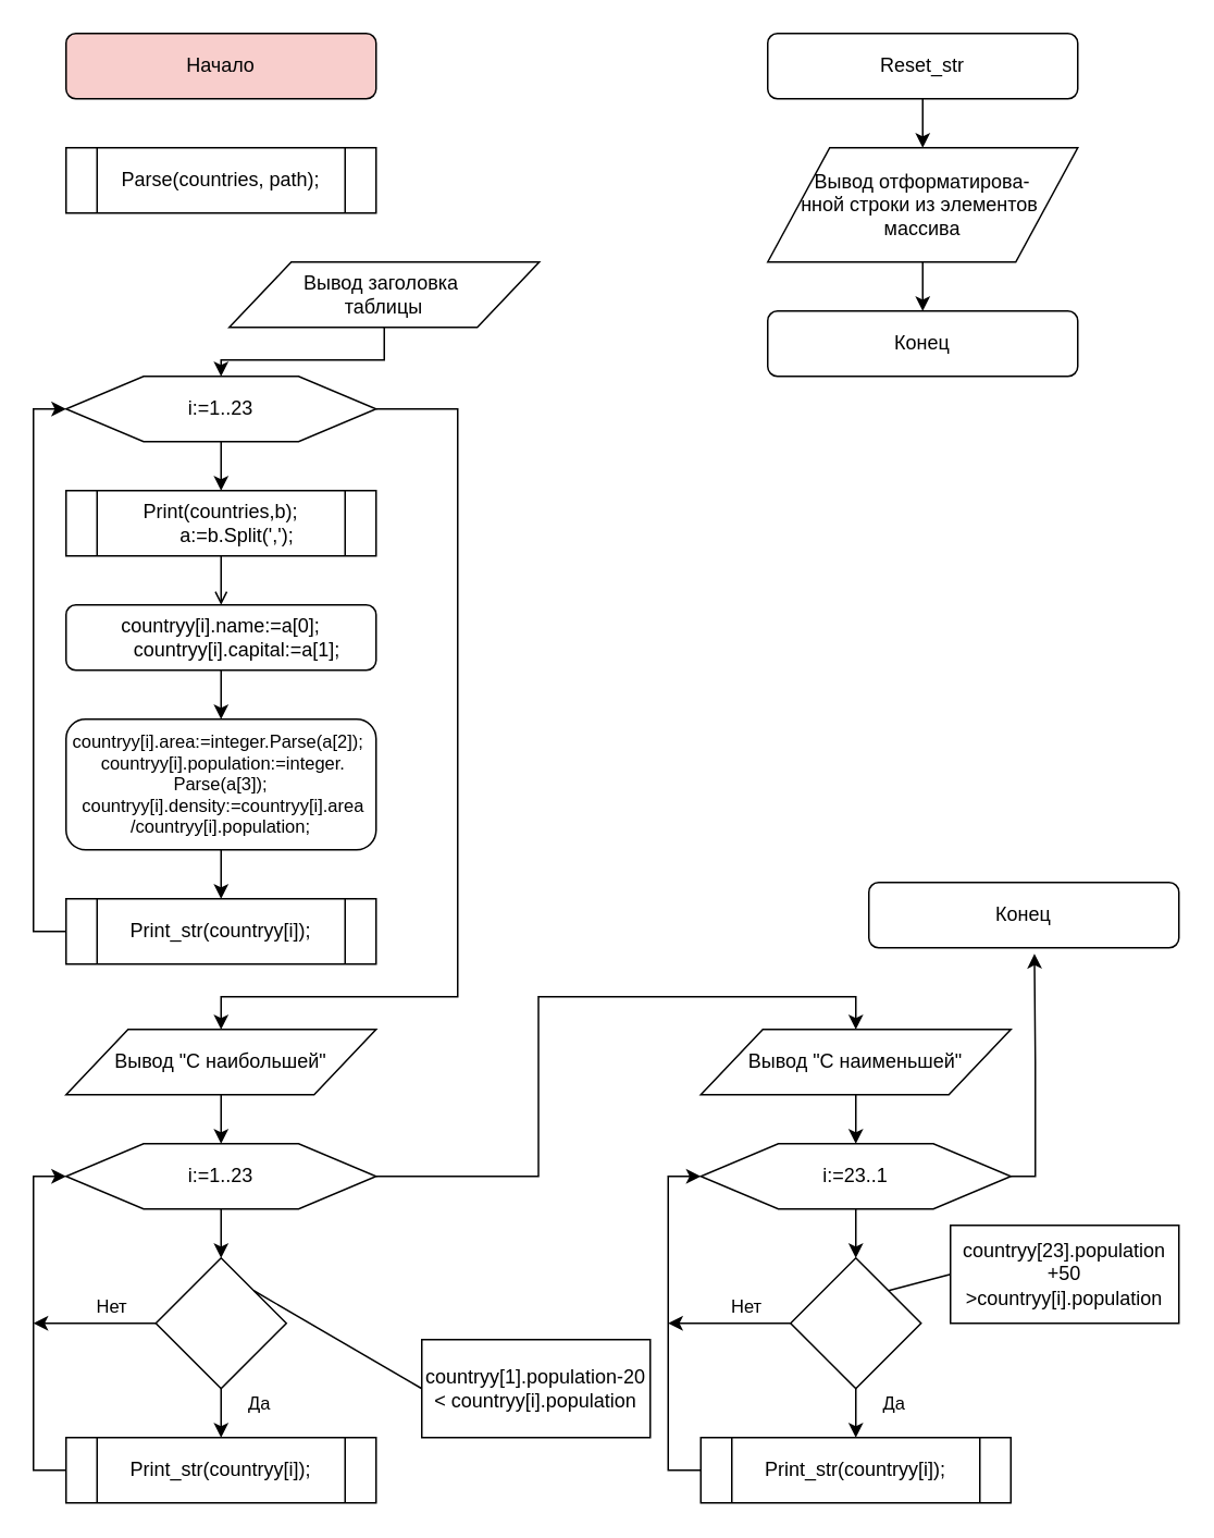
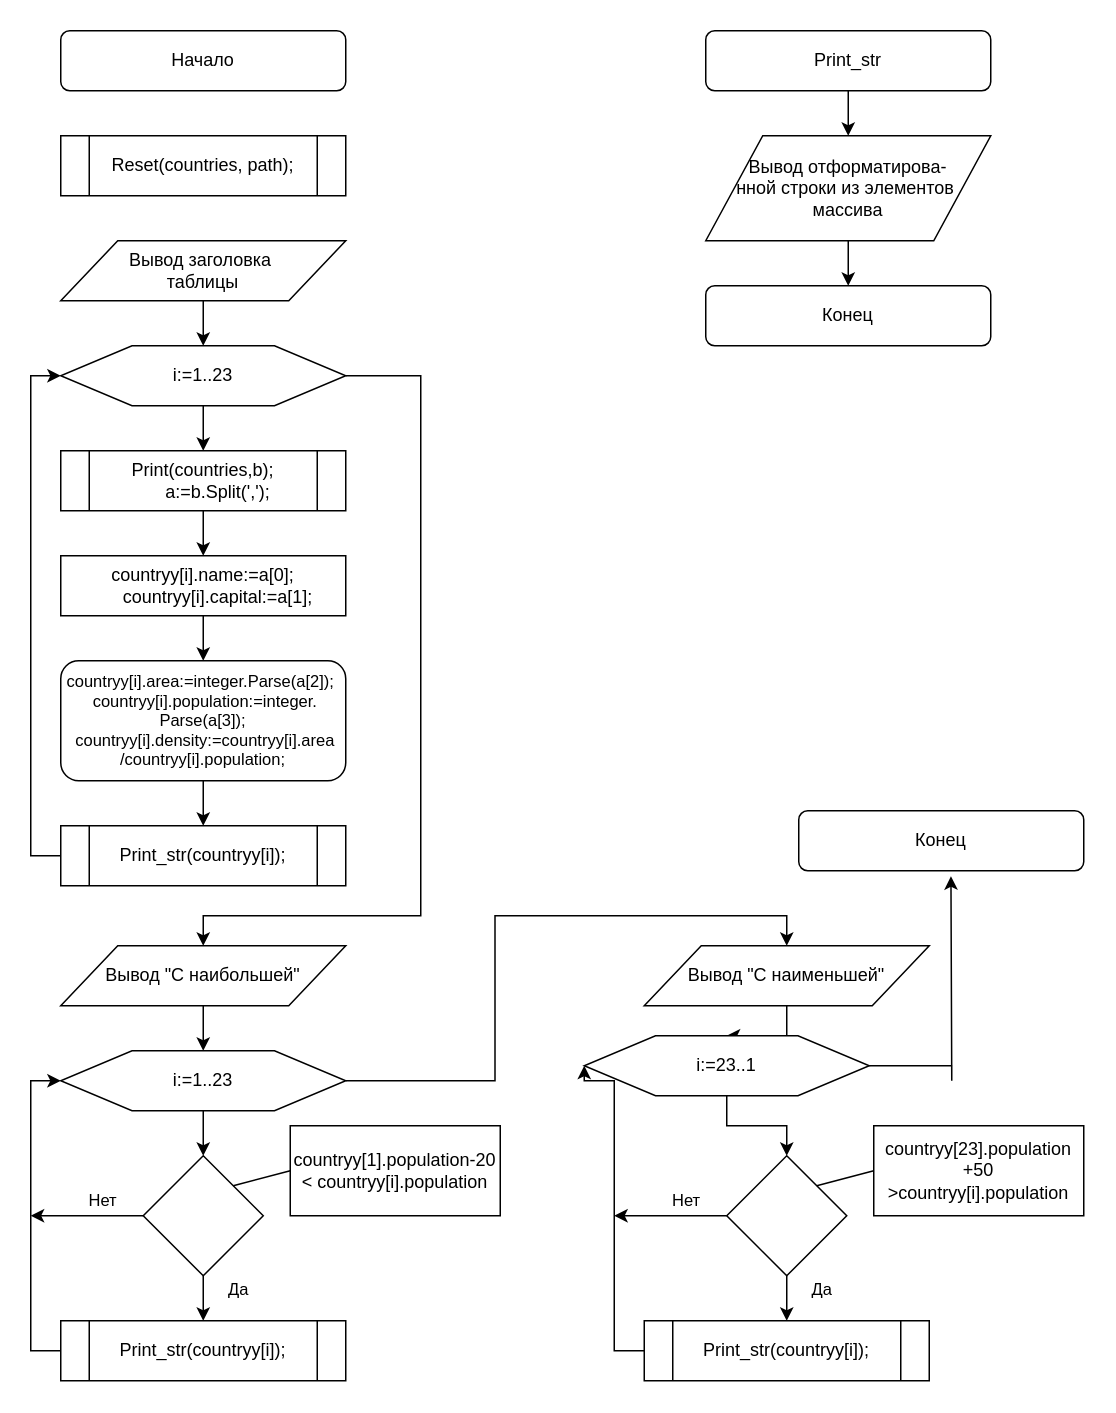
- <mxCell id="2" value="Начало" style="rounded=1;whiteSpace=wrap;html=1;fillColor=#f8cecc;" vertex="1" parent="1"><mxGeometry x="40" y="20" width="190" height="40" as="geometry" /></mxCell>
+ <mxCell id="2" value="Начало" style="rounded=1;whiteSpace=wrap;html=1;" vertex="1" parent="1"><mxGeometry x="40" y="20" width="190" height="40" as="geometry" /></mxCell>
- <mxCell id="4" value="Reset_str" style="rounded=1;whiteSpace=wrap;html=1;" vertex="1" parent="1"><mxGeometry x="470" y="20" width="190" height="40" as="geometry" /></mxCell>
+ <mxCell id="4" value="Print_str" style="rounded=1;whiteSpace=wrap;html=1;" vertex="1" parent="1"><mxGeometry x="470" y="20" width="190" height="40" as="geometry" /></mxCell>
- <mxCell id="8" value="Parse(countries, path);" style="shape=process;whiteSpace=wrap;html=1;backgroundOutline=1;" vertex="1" parent="1"><mxGeometry x="40" y="90" width="190" height="40" as="geometry" /></mxCell>
+ <mxCell id="8" value="Reset(countries, path);" style="shape=process;whiteSpace=wrap;html=1;backgroundOutline=1;" vertex="1" parent="1"><mxGeometry x="40" y="90" width="190" height="40" as="geometry" /></mxCell>
- <mxCell id="15" value="Вывод заголовка&amp;nbsp;&lt;br&gt;таблицы" style="shape=parallelogram;perimeter=parallelogramPerimeter;whiteSpace=wrap;html=1;" vertex="1" parent="1"><mxGeometry x="140" y="160" width="190" height="40" as="geometry" /></mxCell>
+ <mxCell id="15" value="Вывод заголовка&amp;nbsp;&lt;br&gt;таблицы" style="shape=parallelogram;perimeter=parallelogramPerimeter;whiteSpace=wrap;html=1;" vertex="1" parent="1"><mxGeometry x="40" y="160" width="190" height="40" as="geometry" /></mxCell>
- <mxCell id="12" style="edgeStyle=orthogonalEdgeStyle;rounded=0;orthogonalLoop=1;jettySize=auto;html=1;fontSize=10;endArrow=open;" edge="1" parent="1" source="13" target="20"><mxGeometry relative="1" as="geometry" /></mxCell>
+ <mxCell id="12" style="edgeStyle=orthogonalEdgeStyle;rounded=0;orthogonalLoop=1;jettySize=auto;html=1;fontSize=10;" edge="1" parent="1" source="13" target="20"><mxGeometry relative="1" as="geometry" /></mxCell>
- <mxCell id="20" value="&lt;div&gt;countryy[i].name:=a[0];&lt;/div&gt;&lt;div&gt;&amp;nbsp; &amp;nbsp; &amp;nbsp; countryy[i].capital:=a[1];&lt;/div&gt;" style="rounded=1;whiteSpace=wrap;html=1;" vertex="1" parent="1"><mxGeometry x="40" y="370" width="190" height="40" as="geometry" /></mxCell>
+ <mxCell id="20" value="&lt;div&gt;countryy[i].name:=a[0];&lt;/div&gt;&lt;div&gt;&amp;nbsp; &amp;nbsp; &amp;nbsp; countryy[i].capital:=a[1];&lt;/div&gt;" style="whiteSpace=wrap;html=1;rounded=0;" vertex="1" parent="1"><mxGeometry x="40" y="370" width="190" height="40" as="geometry" /></mxCell>
- <mxCell id="43" value="i:=23..1" style="shape=hexagon;perimeter=hexagonPerimeter2;whiteSpace=wrap;html=1;" vertex="1" parent="1"><mxGeometry x="429" y="700" width="190" height="40" as="geometry" /></mxCell>
+ <mxCell id="43" value="i:=23..1" style="shape=hexagon;perimeter=hexagonPerimeter2;whiteSpace=wrap;html=1;" vertex="1" parent="1"><mxGeometry x="389" y="690" width="190" height="40" as="geometry" /></mxCell>
- <mxCell id="30" value="&lt;font style=&quot;font-size: 12px&quot;&gt;countryy[1].population-20 &amp;lt; countryy[i].population&lt;/font&gt;" style="rounded=0;whiteSpace=wrap;html=1;fontSize=11;" vertex="1" parent="1"><mxGeometry x="258" y="820" width="140" height="60" as="geometry" /></mxCell>
+ <mxCell id="30" value="&lt;font style=&quot;font-size: 12px&quot;&gt;countryy[1].population-20 &amp;lt; countryy[i].population&lt;/font&gt;" style="rounded=0;whiteSpace=wrap;html=1;fontSize=11;" vertex="1" parent="1"><mxGeometry x="193" y="750" width="140" height="60" as="geometry" /></mxCell>
